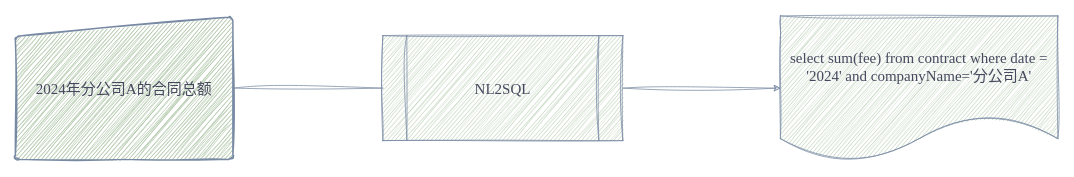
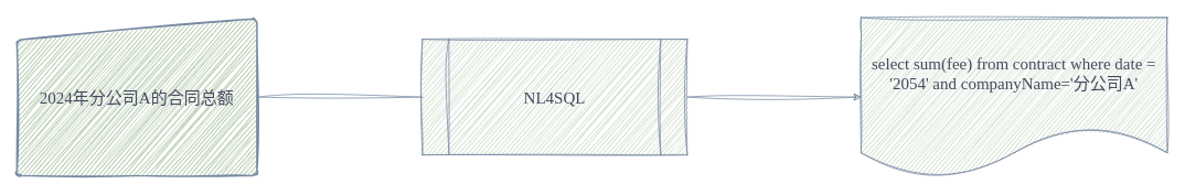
- <mxCell id="6" value="select sum(fee) from contract where date = '2024' and companyName='分公司A'" style="shape=document;whiteSpace=wrap;html=1;boundedLbl=1;sketch=1;hachureGap=4;jiggle=2;curveFitting=1;fontFamily=Architects Daughter;fontSource=https%3A%2F%2Ffonts.googleapis.com%2Fcss%3Ffamily%3DArchitects%2BDaughter;fontSize=20;labelBackgroundColor=none;fillColor=#B2C9AB;strokeColor=#788AA3;fontColor=#46495D;" vertex="1" parent="1"><mxGeometry x="1040" y="20.75" width="370" height="192.5" as="geometry" /></mxCell>
+ <mxCell id="6" value="select sum(fee) from contract where date = '2054' and companyName='分公司A'" style="shape=document;whiteSpace=wrap;html=1;boundedLbl=1;sketch=1;hachureGap=4;jiggle=2;curveFitting=1;fontFamily=Architects Daughter;fontSource=https%3A%2F%2Ffonts.googleapis.com%2Fcss%3Ffamily%3DArchitects%2BDaughter;fontSize=20;labelBackgroundColor=none;fillColor=#B2C9AB;strokeColor=#788AA3;fontColor=#46495D;" vertex="1" parent="1"><mxGeometry x="1040" y="20.75" width="370" height="192.5" as="geometry" /></mxCell>
- <mxCell id="5" value="NL2SQL" style="shape=process;whiteSpace=wrap;html=1;backgroundOutline=1;sketch=1;hachureGap=4;jiggle=2;curveFitting=1;fontFamily=Architects Daughter;fontSource=https%3A%2F%2Ffonts.googleapis.com%2Fcss%3Ffamily%3DArchitects%2BDaughter;fontSize=20;labelBackgroundColor=none;fillColor=#B2C9AB;strokeColor=#788AA3;fontColor=#46495D;" vertex="1" parent="1"><mxGeometry x="510" y="47" width="320" height="140" as="geometry" /></mxCell>
+ <mxCell id="5" value="NL4SQL" style="shape=process;whiteSpace=wrap;html=1;backgroundOutline=1;sketch=1;hachureGap=4;jiggle=2;curveFitting=1;fontFamily=Architects Daughter;fontSource=https%3A%2F%2Ffonts.googleapis.com%2Fcss%3Ffamily%3DArchitects%2BDaughter;fontSize=20;labelBackgroundColor=none;fillColor=#B2C9AB;strokeColor=#788AA3;fontColor=#46495D;" vertex="1" parent="1"><mxGeometry x="510" y="47" width="320" height="140" as="geometry" /></mxCell>
